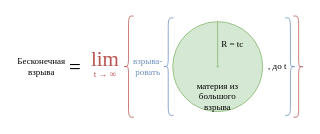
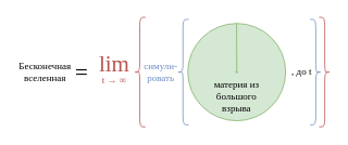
- <mxCell id="6" value="R = tc" style="text;html=1;strokeColor=none;fillColor=none;align=center;verticalAlign=middle;whiteSpace=wrap;rounded=0;fontFamily=My;fontSource=https%3A%2F%2Fcdn.jsdelivr.net%2Fgh%2Fdreampulse%2Fcomputer-modern-web-font%40master%2Ffont%2FSerif%2Fcmunrm.ttf;" vertex="1" parent="1"><mxGeometry x="280" y="43" width="60" height="30" as="geometry" /></mxCell>
- <mxCell id="12" value="Бесконечная взрыва" style="text;html=1;strokeColor=none;fillColor=none;align=center;verticalAlign=middle;whiteSpace=wrap;rounded=0;fontFamily=My;fontSource=https%3A%2F%2Fcdn.jsdelivr.net%2Fgh%2Fdreampulse%2Fcomputer-modern-web-font%40master%2Ffont%2FSerif%2Fcmunrm.ttf;" vertex="1" parent="1"><mxGeometry x="20" y="73" width="70" height="30" as="geometry" /></mxCell>
+ <mxCell id="12" value="Бесконечная вселенная" style="text;html=1;strokeColor=none;fillColor=none;align=center;verticalAlign=middle;whiteSpace=wrap;rounded=0;fontFamily=My;fontSource=https%3A%2F%2Fcdn.jsdelivr.net%2Fgh%2Fdreampulse%2Fcomputer-modern-web-font%40master%2Ffont%2FSerif%2Fcmunrm.ttf;" vertex="1" parent="1"><mxGeometry x="20" y="73" width="70" height="30" as="geometry" /></mxCell>
- <mxCell id="7" value="взрыва-ровать" style="text;html=1;strokeColor=none;fillColor=none;align=center;verticalAlign=middle;whiteSpace=wrap;rounded=0;fontFamily=My;fontSource=https%3A%2F%2Fcdn.jsdelivr.net%2Fgh%2Fdreampulse%2Fcomputer-modern-web-font%40master%2Ffont%2FSerif%2Fcmunrm.ttf;horizontal=1;labelBackgroundColor=none;fontColor=#6C8EBF;" vertex="1" parent="1"><mxGeometry x="167" y="73" width="60" height="30" as="geometry" /></mxCell>
+ <mxCell id="7" value="симули-ровать" style="text;html=1;strokeColor=none;fillColor=none;align=center;verticalAlign=middle;whiteSpace=wrap;rounded=0;fontFamily=My;fontSource=https%3A%2F%2Fcdn.jsdelivr.net%2Fgh%2Fdreampulse%2Fcomputer-modern-web-font%40master%2Ffont%2FSerif%2Fcmunrm.ttf;horizontal=1;labelBackgroundColor=none;fontColor=#6C8EBF;" vertex="1" parent="1"><mxGeometry x="167" y="73" width="60" height="30" as="geometry" /></mxCell>
- <mxCell id="9" value="материя из большого взрыва" style="text;html=1;strokeColor=none;fillColor=none;align=center;verticalAlign=middle;whiteSpace=wrap;rounded=0;fontFamily=My;fontSource=https%3A%2F%2Fcdn.jsdelivr.net%2Fgh%2Fdreampulse%2Fcomputer-modern-web-font%40master%2Ffont%2FSerif%2Fcmunrm.ttf;labelBorderColor=none;labelBackgroundColor=none;fontColor=default;" vertex="1" parent="1"><mxGeometry x="255" y="113" width="70" height="30" as="geometry" /></mxCell>
+ <mxCell id="9" value="материя из большого взрыва" style="text;html=1;strokeColor=none;fillColor=none;align=center;verticalAlign=middle;whiteSpace=wrap;rounded=0;fontFamily=My;fontSource=https%3A%2F%2Fcdn.jsdelivr.net%2Fgh%2Fdreampulse%2Fcomputer-modern-web-font%40master%2Ffont%2FSerif%2Fcmunrm.ttf;labelBorderColor=none;labelBackgroundColor=none;fontColor=default;" vertex="1" parent="1"><mxGeometry x="255" y="103" width="70" height="30" as="geometry" /></mxCell>
